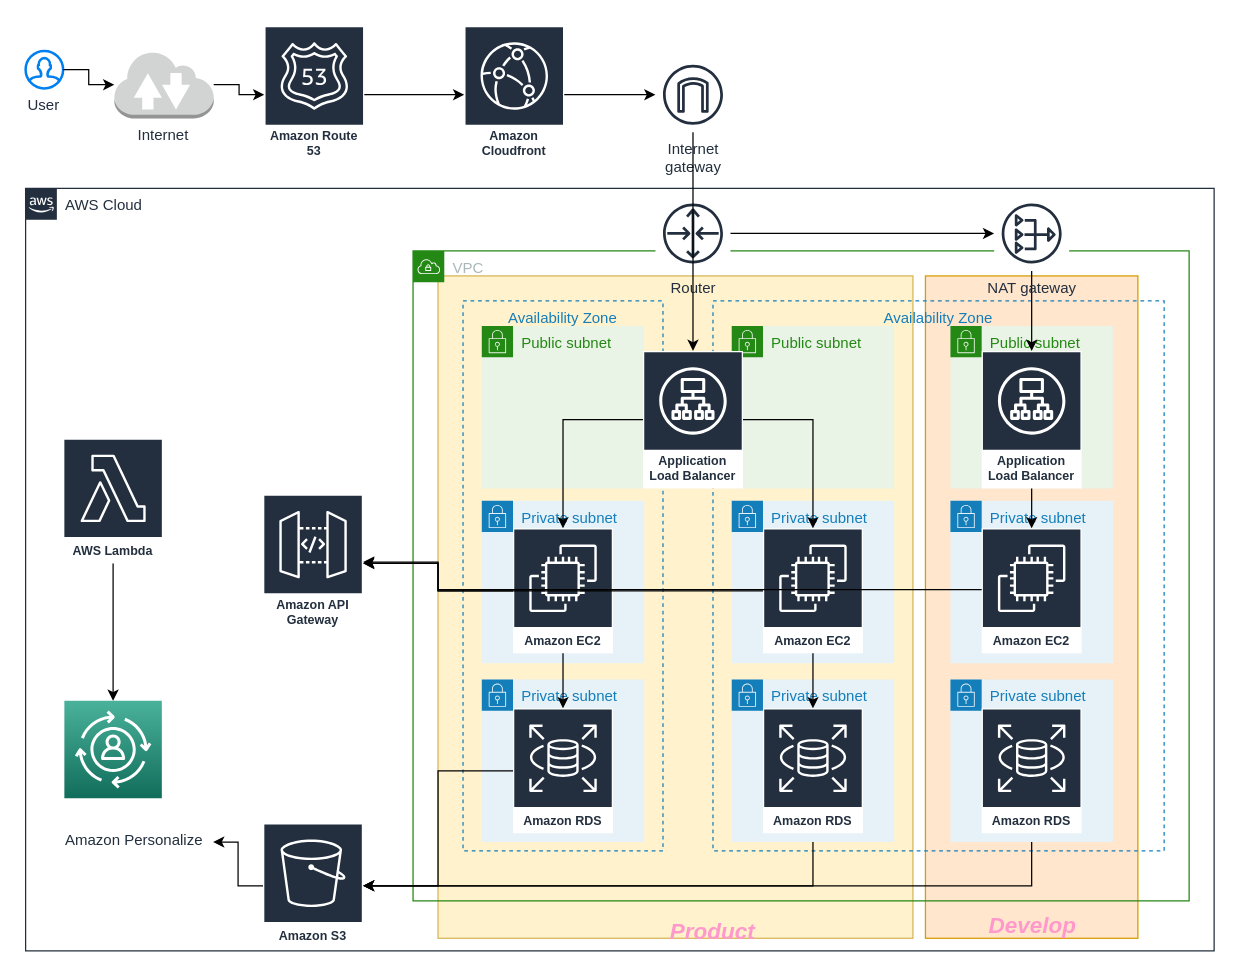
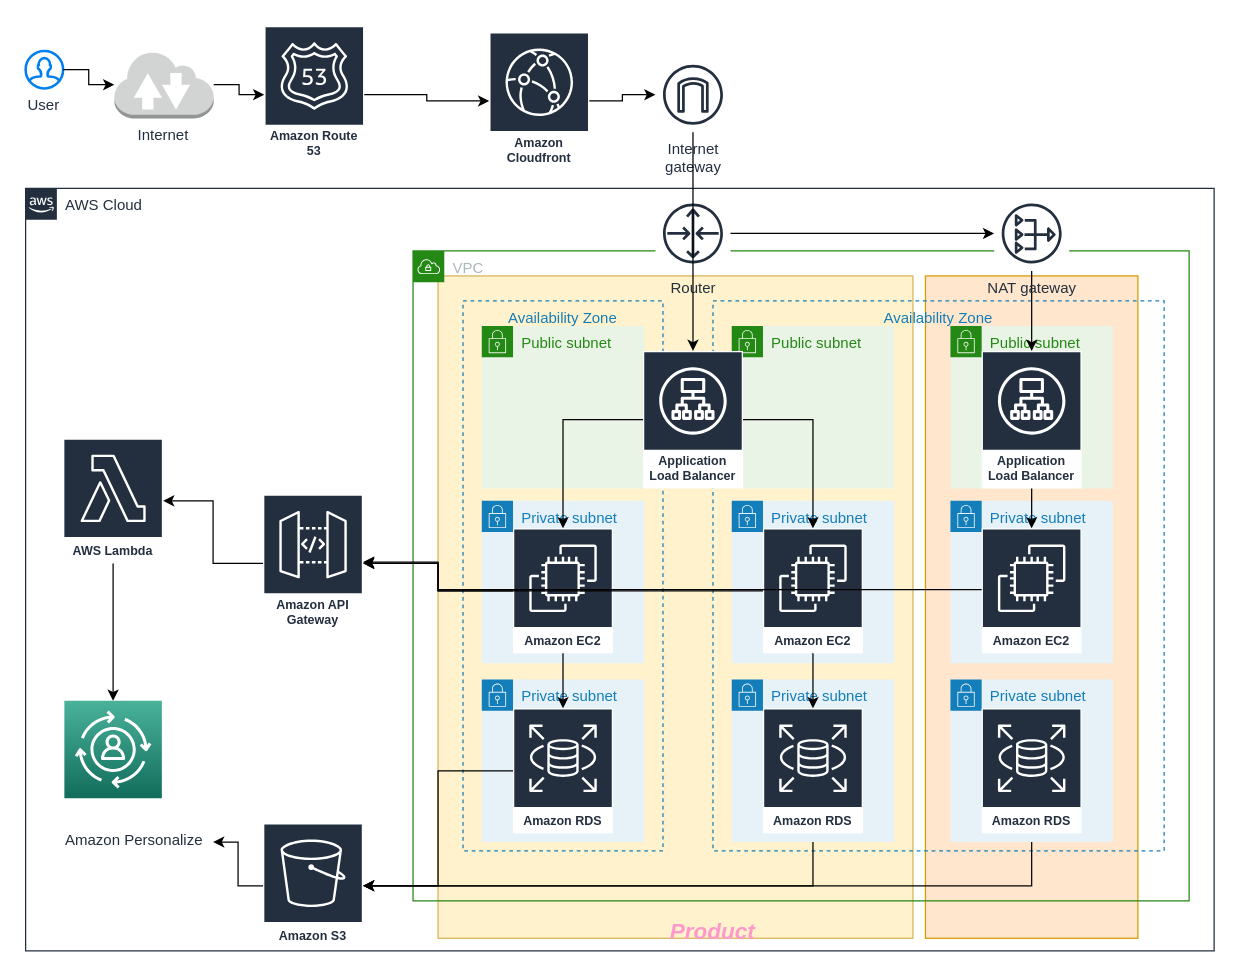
- <mxCell id="16" value="Amazon Cloudfront" style="outlineConnect=0;fontColor=#232F3E;gradientColor=none;strokeColor=#ffffff;fillColor=#232F3E;dashed=0;verticalLabelPosition=middle;verticalAlign=bottom;align=center;html=1;whiteSpace=wrap;fontSize=10;fontStyle=1;spacing=3;shape=mxgraph.aws4.productIcon;prIcon=mxgraph.aws4.cloudfront;" vertex="1" parent="2"><mxGeometry x="351" width="80" height="110" as="geometry" /></mxCell>
+ <mxCell id="16" value="Amazon Cloudfront" style="outlineConnect=0;fontColor=#232F3E;gradientColor=none;strokeColor=#ffffff;fillColor=#232F3E;dashed=0;verticalLabelPosition=middle;verticalAlign=bottom;align=center;html=1;whiteSpace=wrap;fontSize=10;fontStyle=1;spacing=3;shape=mxgraph.aws4.productIcon;prIcon=mxgraph.aws4.cloudfront;" vertex="1" parent="2"><mxGeometry x="371" y="5" width="80" height="110" as="geometry" /></mxCell>
+ <mxCell id="22" value="" style="edgeStyle=orthogonalEdgeStyle;rounded=0;orthogonalLoop=1;jettySize=auto;html=1;" edge="1" parent="2" source="14" target="21"><mxGeometry relative="1" as="geometry" /></mxCell>
- <mxCell id="47" value="&lt;span style=&quot;font-family: &amp;#34;helvetica&amp;#34; ; letter-spacing: normal ; text-align: left ; text-indent: 0px ; text-transform: none ; word-spacing: 0px ; display: inline ; float: none&quot;&gt;&lt;font style=&quot;font-size: 18px&quot;&gt;&lt;b&gt;&lt;i&gt;Develop&lt;/i&gt;&lt;/b&gt;&lt;/font&gt;&lt;/span&gt;" style="text;whiteSpace=wrap;html=1;labelBackgroundColor=none;fillColor=#ffe6cc;fontColor=#FF99CC;" vertex="1" parent="2"><mxGeometry x="768.75" y="703" width="72.5" height="20" as="geometry" /></mxCell>
